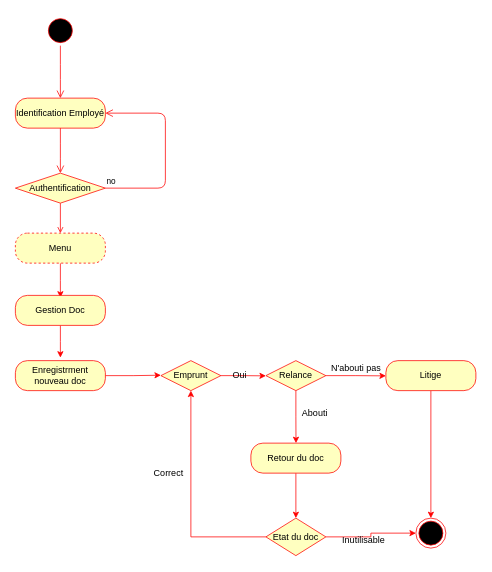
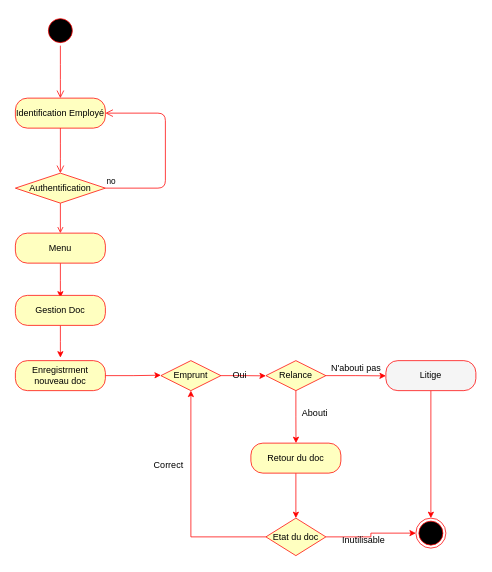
- <mxCell id="10" value="&lt;div&gt;Menu&lt;/div&gt;" style="rounded=1;whiteSpace=wrap;html=1;arcSize=40;fontColor=#000000;fillColor=#ffffc0;strokeColor=#ff0000;dashed=1;" parent="1" vertex="1"><mxGeometry x="20" y="310" width="120" height="40" as="geometry" /></mxCell>
+ <mxCell id="10" value="&lt;div&gt;Menu&lt;/div&gt;" style="rounded=1;whiteSpace=wrap;html=1;arcSize=40;fontColor=#000000;fillColor=#ffffc0;strokeColor=#ff0000;" parent="1" vertex="1"><mxGeometry x="20" y="310" width="120" height="40" as="geometry" /></mxCell>
- <mxCell id="22" value="Litige" style="rounded=1;whiteSpace=wrap;html=1;arcSize=40;fontColor=#000000;fillColor=#ffffc0;strokeColor=#ff0000;" vertex="1" parent="1"><mxGeometry x="514" y="480" width="120" height="40" as="geometry" /></mxCell>
+ <mxCell id="22" value="Litige" style="rounded=1;whiteSpace=wrap;html=1;arcSize=40;fontColor=#000000;fillColor=#f5f5f5;strokeColor=#ff0000;" vertex="1" parent="1"><mxGeometry x="514" y="480" width="120" height="40" as="geometry" /></mxCell>
- <mxCell id="32" value="Correct" style="text;html=1;align=center;verticalAlign=middle;resizable=0;points=[];autosize=1;" vertex="1" parent="1"><mxGeometry x="194" y="620" width="60" height="20" as="geometry" /></mxCell>
+ <mxCell id="32" value="Correct" style="text;html=1;align=center;verticalAlign=middle;resizable=0;points=[];autosize=1;" vertex="1" parent="1"><mxGeometry x="194" y="610" width="60" height="20" as="geometry" /></mxCell>
